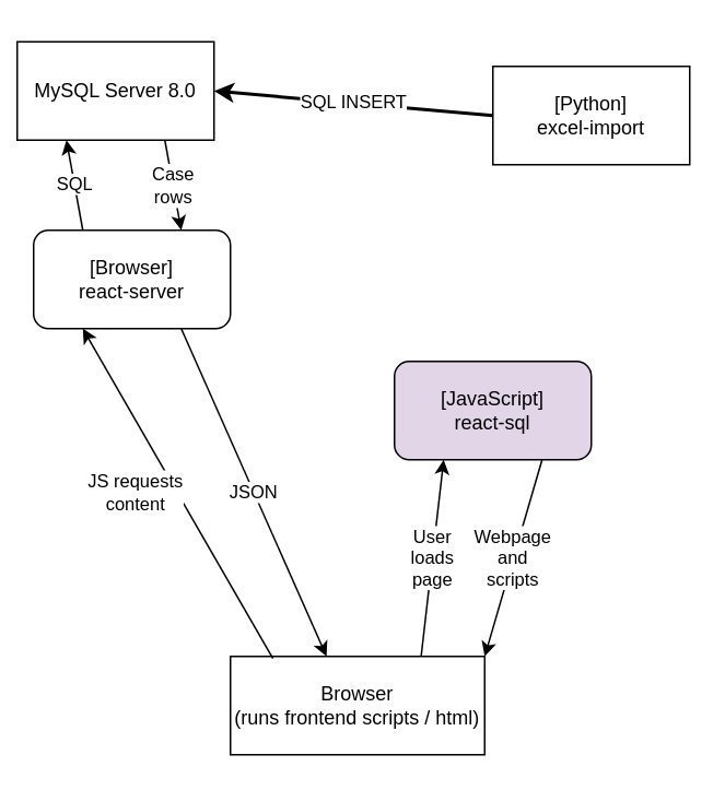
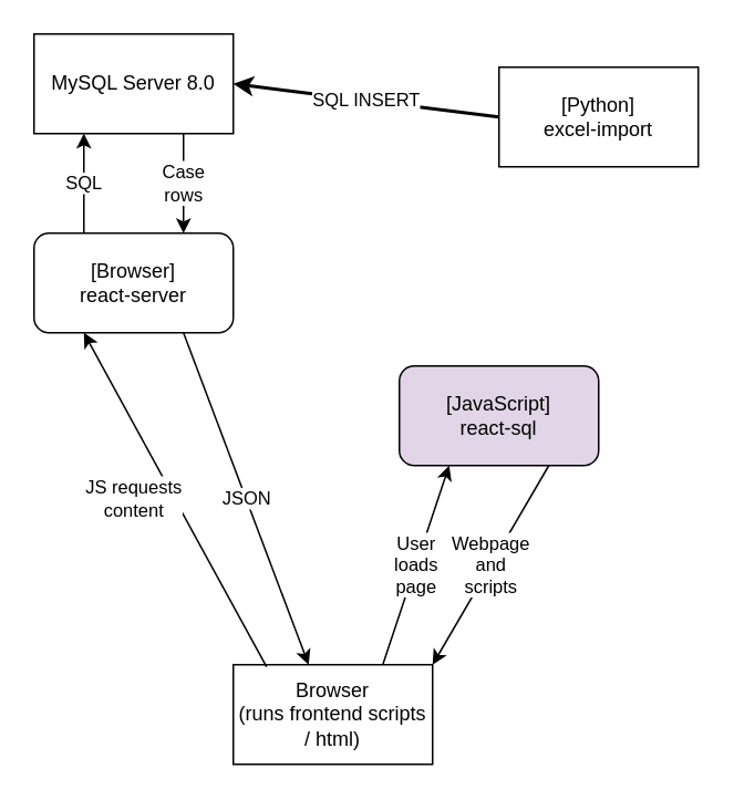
- <mxCell id="2" value="MySQL Server 8.0" style="rounded=0;whiteSpace=wrap;html=1;" vertex="1" parent="1"><mxGeometry x="10" y="25" width="120" height="60" as="geometry" /></mxCell>
+ <mxCell id="2" value="MySQL Server 8.0" style="rounded=0;whiteSpace=wrap;html=1;" vertex="1" parent="1"><mxGeometry x="20" y="20" width="120" height="60" as="geometry" /></mxCell>
- <mxCell id="7" value="Browser&lt;br&gt;(runs frontend scripts / html)" style="rounded=0;whiteSpace=wrap;html=1;glass=0;" vertex="1" parent="1"><mxGeometry x="140" y="400" width="155" height="60" as="geometry" /></mxCell>
+ <mxCell id="7" value="Browser&lt;br&gt;(runs frontend scripts / html)" style="rounded=0;whiteSpace=wrap;html=1;glass=0;" vertex="1" parent="1"><mxGeometry x="140" y="400" width="120" height="60" as="geometry" /></mxCell>
